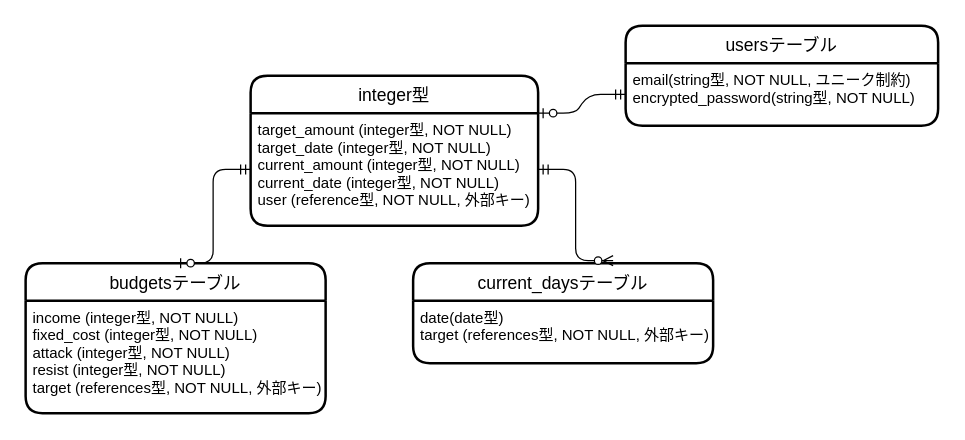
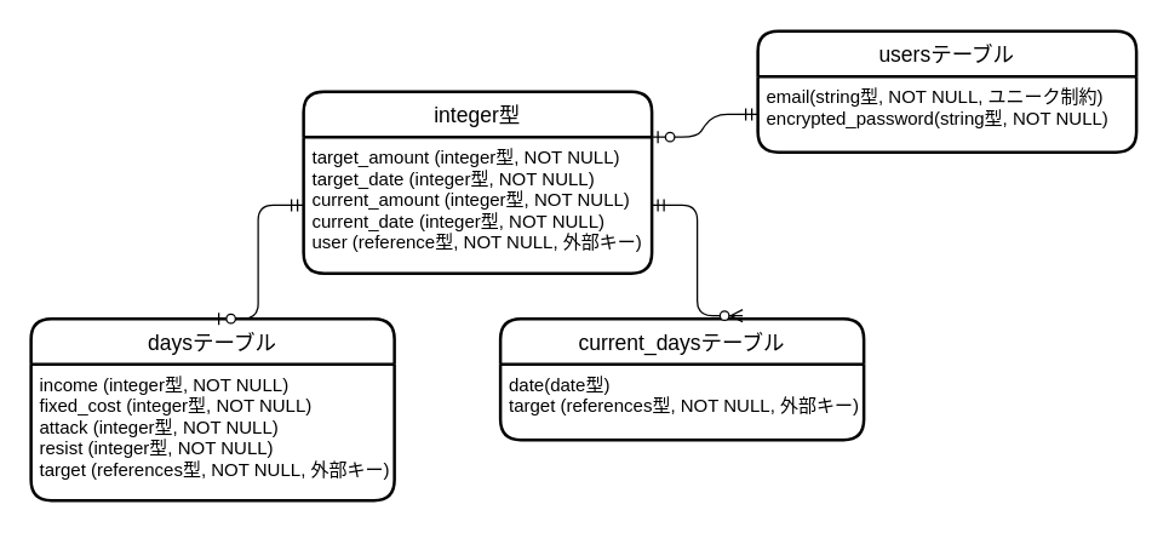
- <mxCell id="4" value="budgetsテーブル" style="swimlane;childLayout=stackLayout;horizontal=1;startSize=30;horizontalStack=0;rounded=1;fontSize=14;fontStyle=0;strokeWidth=2;resizeParent=0;resizeLast=1;shadow=0;dashed=0;align=center;" parent="1" vertex="1"><mxGeometry x="20" y="210" width="240" height="120" as="geometry" /></mxCell>
+ <mxCell id="4" value="daysテーブル" style="swimlane;childLayout=stackLayout;horizontal=1;startSize=30;horizontalStack=0;rounded=1;fontSize=14;fontStyle=0;strokeWidth=2;resizeParent=0;resizeLast=1;shadow=0;dashed=0;align=center;" parent="1" vertex="1"><mxGeometry x="20" y="210" width="240" height="120" as="geometry" /></mxCell>
